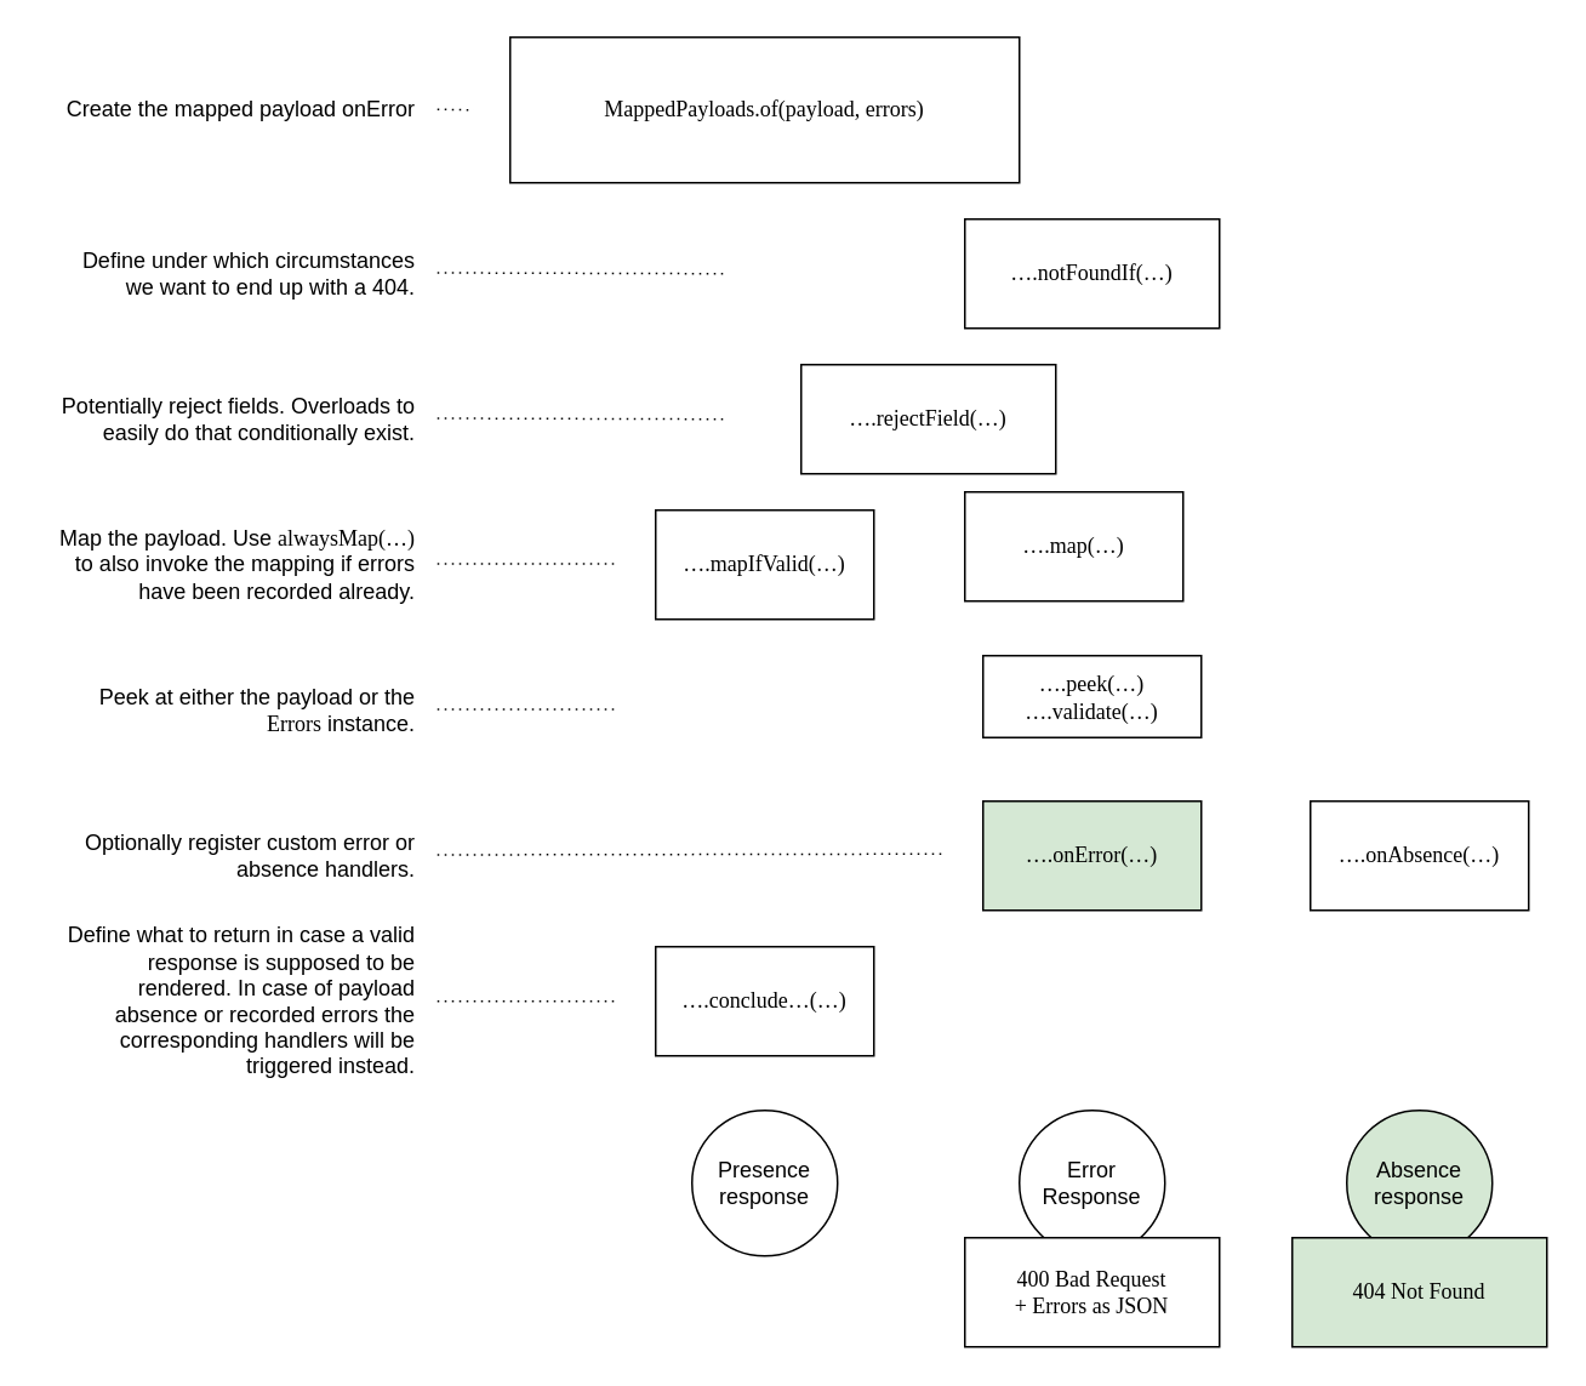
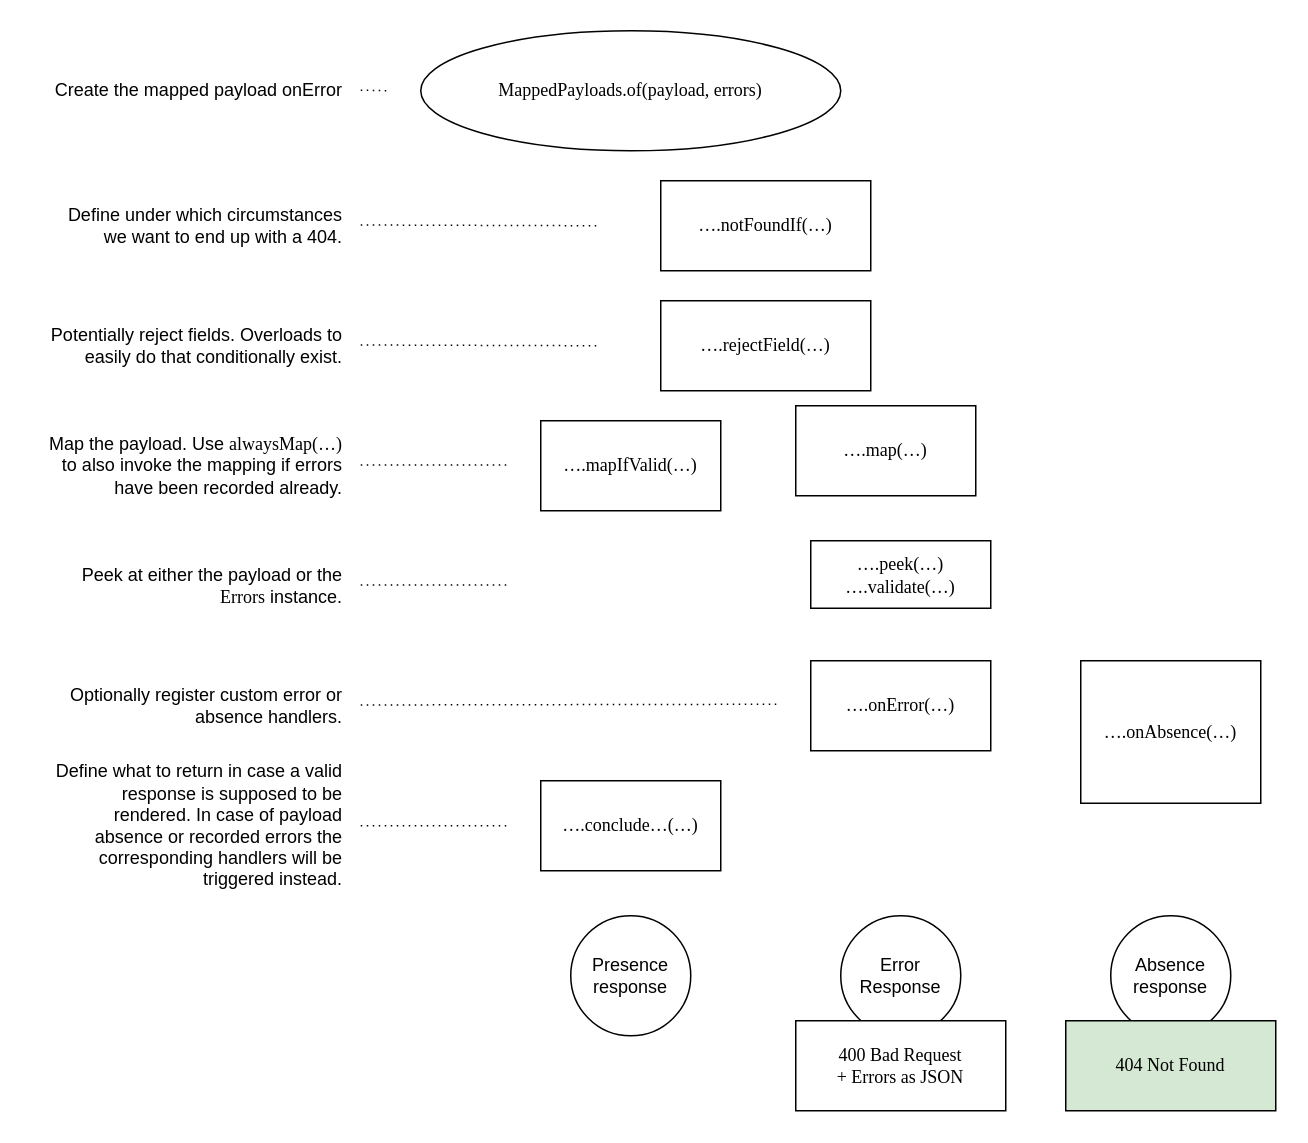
- <mxCell id="15" value="&lt;font face=&quot;Fira Code&quot; data-font-src=&quot;https://fonts.googleapis.com/css?family=Fira+Code&quot;&gt;MappedPayloads.of(payload, errors)&lt;/font&gt;" style="rounded=0;whiteSpace=wrap;html=1;" parent="1" vertex="1"><mxGeometry x="280" y="20" width="280" height="80" as="geometry" /></mxCell>
+ <mxCell id="15" value="&lt;font face=&quot;Fira Code&quot; data-font-src=&quot;https://fonts.googleapis.com/css?family=Fira+Code&quot;&gt;MappedPayloads.of(payload, errors)&lt;/font&gt;" style="ellipse;whiteSpace=wrap;html=1;" parent="1" vertex="1"><mxGeometry x="280" y="20" width="280" height="80" as="geometry" /></mxCell>
- <mxCell id="5" value="&lt;font face=&quot;Fira Code&quot; data-font-src=&quot;https://fonts.googleapis.com/css?family=Fira+Code&quot;&gt;….notFoundIf(…)&lt;/font&gt;" style="rounded=0;whiteSpace=wrap;html=1;glass=0;" parent="1" vertex="1"><mxGeometry x="530" y="120" width="140" height="60" as="geometry" /></mxCell>
+ <mxCell id="5" value="&lt;font face=&quot;Fira Code&quot; data-font-src=&quot;https://fonts.googleapis.com/css?family=Fira+Code&quot;&gt;….notFoundIf(…)&lt;/font&gt;" style="rounded=0;whiteSpace=wrap;html=1;glass=0;" parent="1" vertex="1"><mxGeometry x="440" y="120" width="140" height="60" as="geometry" /></mxCell>
- <mxCell id="6" value="&lt;font face=&quot;Fira Code&quot; data-font-src=&quot;https://fonts.googleapis.com/css?family=Fira+Code&quot;&gt;….onError(…)&lt;/font&gt;" style="rounded=0;whiteSpace=wrap;html=1;fillColor=#d5e8d4;" parent="1" vertex="1"><mxGeometry x="540" y="440" width="120" height="60" as="geometry" /></mxCell>
+ <mxCell id="6" value="&lt;font face=&quot;Fira Code&quot; data-font-src=&quot;https://fonts.googleapis.com/css?family=Fira+Code&quot;&gt;….onError(…)&lt;/font&gt;" style="rounded=0;whiteSpace=wrap;html=1;" parent="1" vertex="1"><mxGeometry x="540" y="440" width="120" height="60" as="geometry" /></mxCell>
- <mxCell id="7" value="&lt;font face=&quot;Fira Code&quot; data-font-src=&quot;https://fonts.googleapis.com/css?family=Fira+Code&quot;&gt;….onAbsence(…)&lt;/font&gt;" style="rounded=0;whiteSpace=wrap;html=1;" parent="1" vertex="1"><mxGeometry x="720" y="440" width="120" height="60" as="geometry" /></mxCell>
+ <mxCell id="7" value="&lt;font face=&quot;Fira Code&quot; data-font-src=&quot;https://fonts.googleapis.com/css?family=Fira+Code&quot;&gt;….onAbsence(…)&lt;/font&gt;" style="rounded=0;whiteSpace=wrap;html=1;" parent="1" vertex="1"><mxGeometry x="720" y="440" width="120" height="95" as="geometry" /></mxCell>
- <mxCell id="2" value="Absence response" style="ellipse;whiteSpace=wrap;html=1;aspect=fixed;fillColor=#d5e8d4;" parent="1" vertex="1"><mxGeometry x="740" y="610" width="80" height="80" as="geometry" /></mxCell>
+ <mxCell id="2" value="Absence response" style="ellipse;whiteSpace=wrap;html=1;aspect=fixed;" parent="1" vertex="1"><mxGeometry x="740" y="610" width="80" height="80" as="geometry" /></mxCell>
